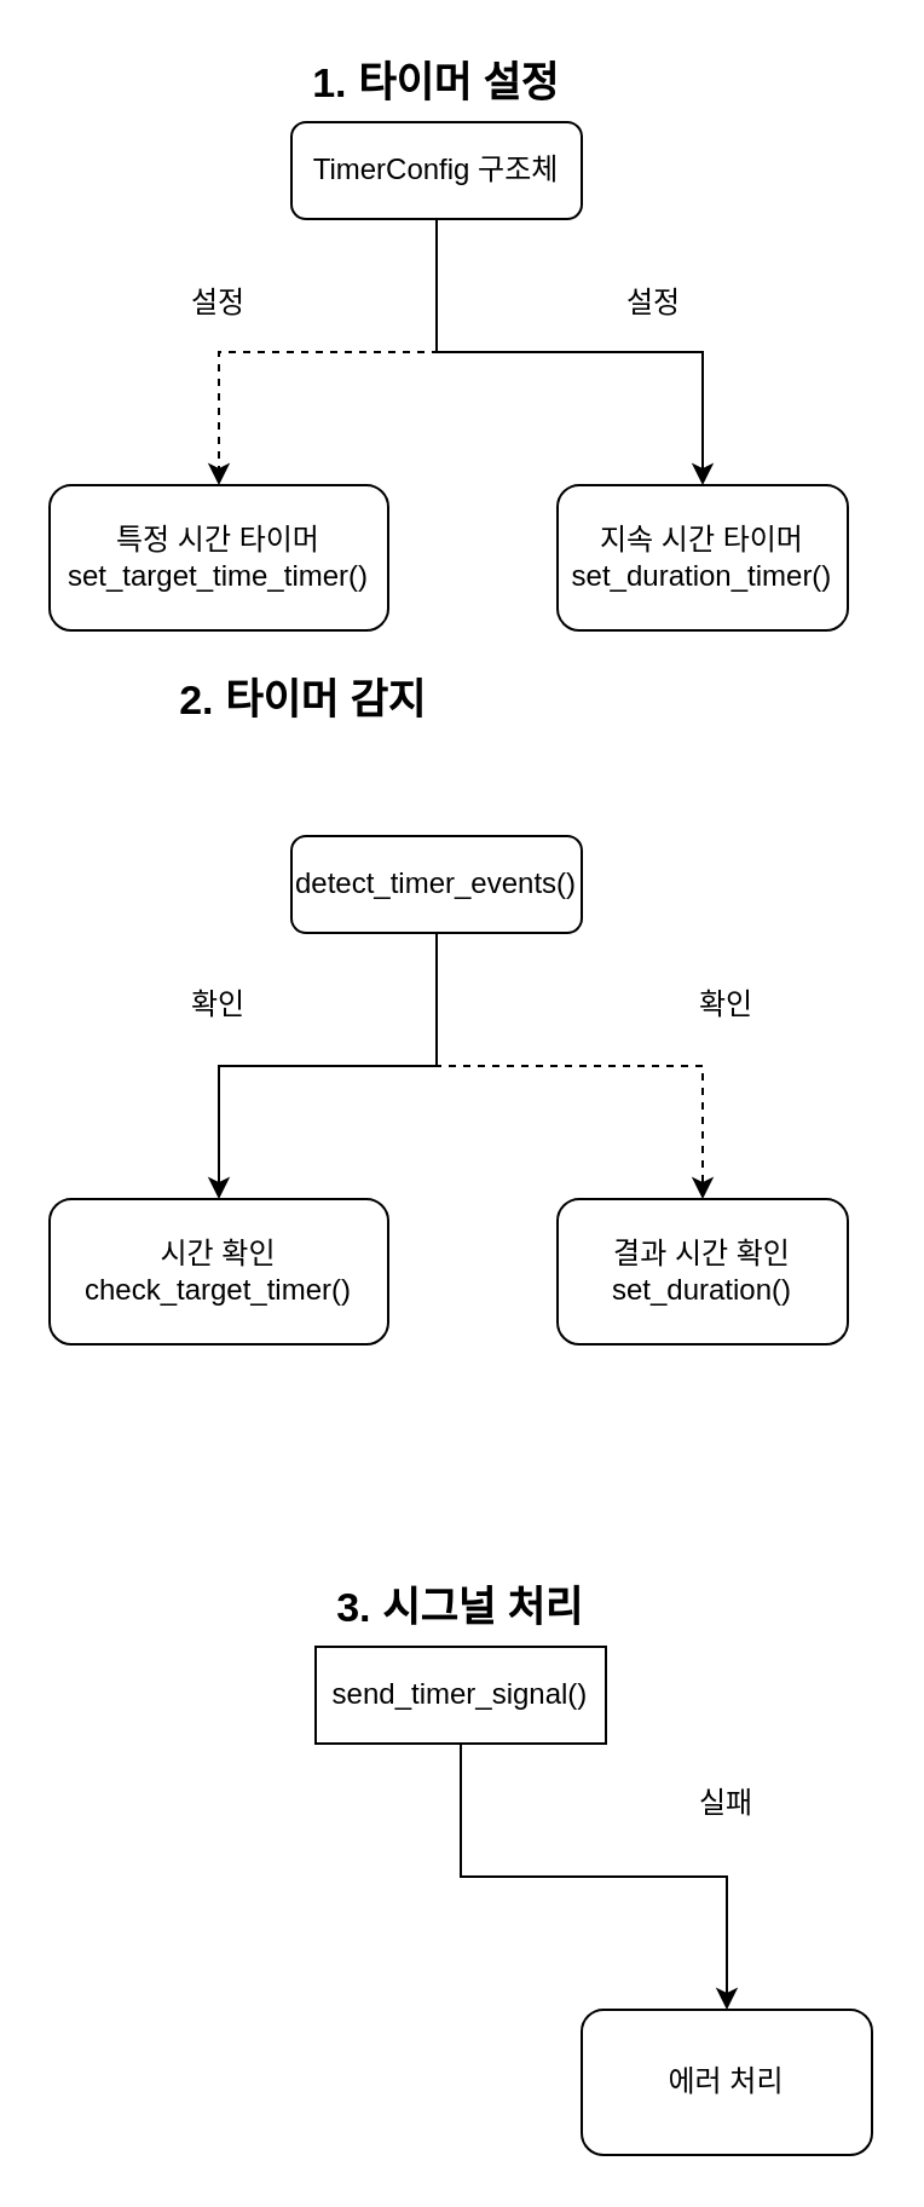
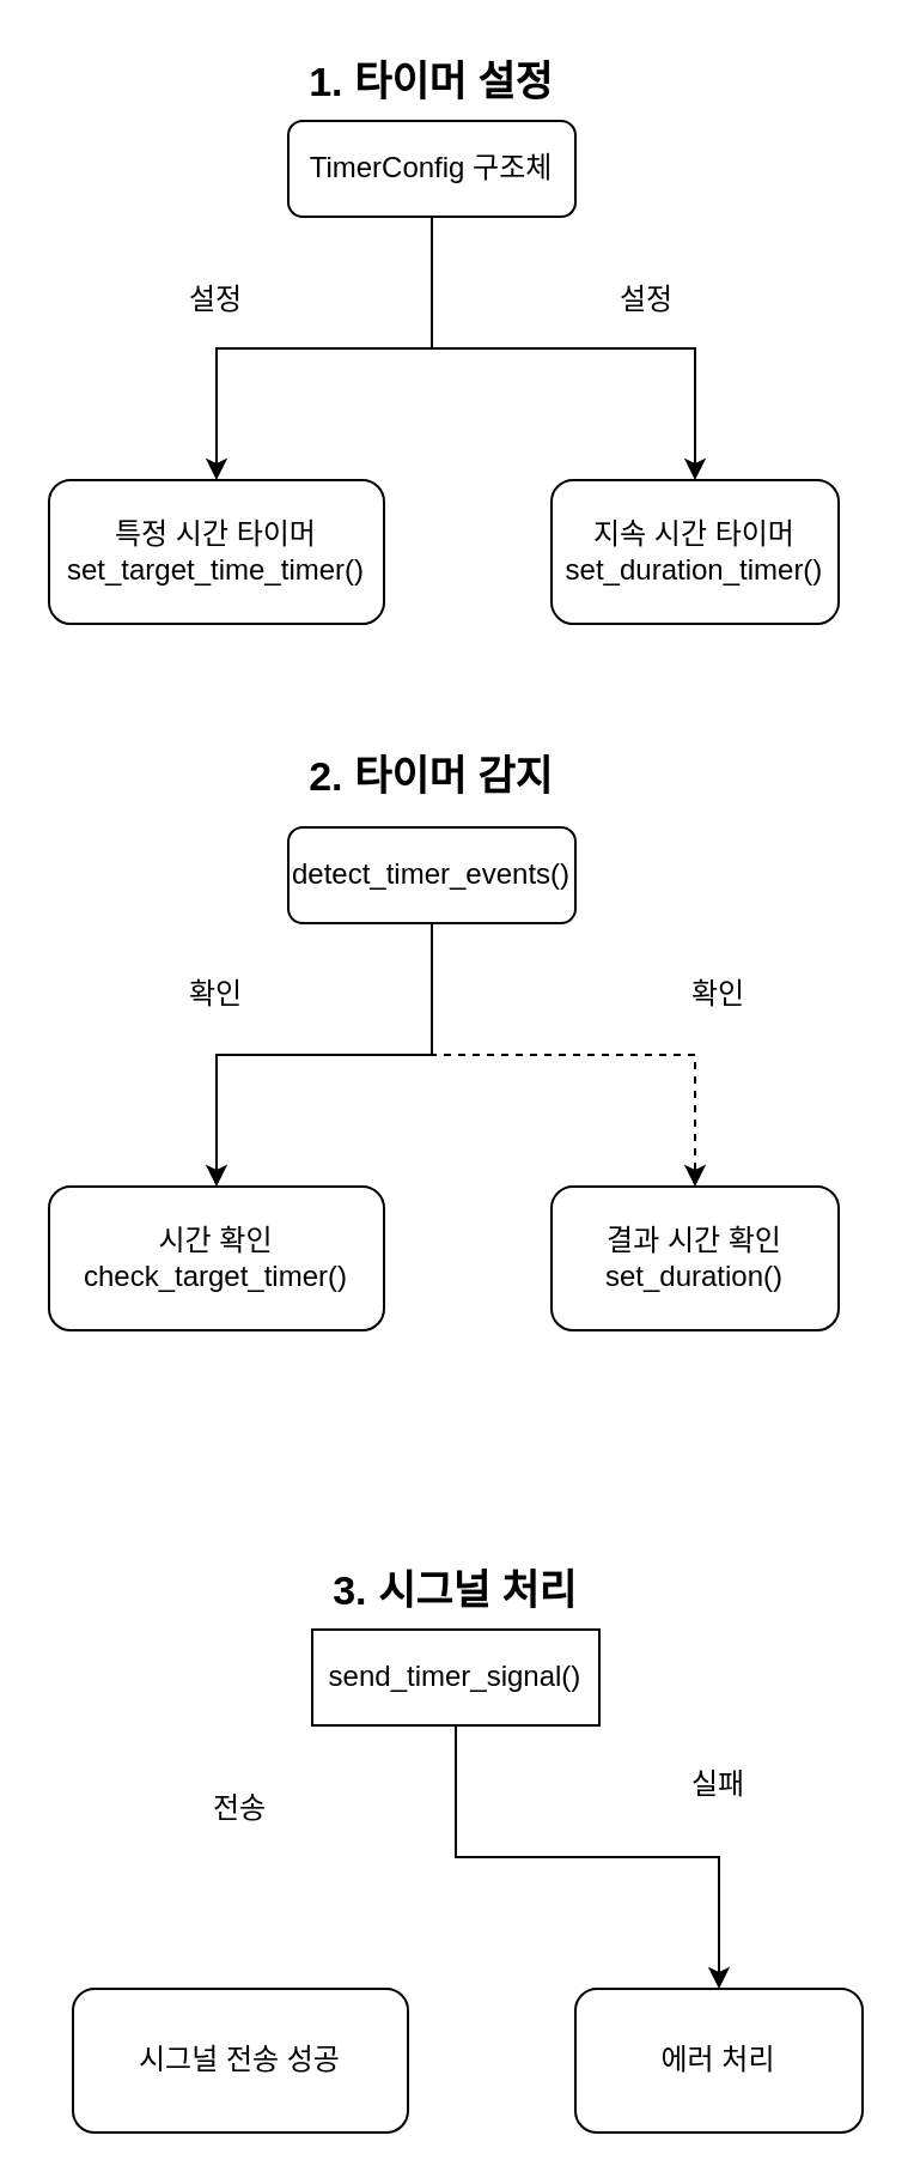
- <mxCell id="2" value="" style="edgeStyle=orthogonalEdgeStyle;rounded=0;orthogonalLoop=1;jettySize=auto;html=1;dashed=1;" parent="1" source="4" target="5" edge="1"><mxGeometry relative="1" as="geometry" /></mxCell>
+ <mxCell id="2" value="" style="edgeStyle=orthogonalEdgeStyle;rounded=0;orthogonalLoop=1;jettySize=auto;html=1;" parent="1" source="4" target="5" edge="1"><mxGeometry relative="1" as="geometry" /></mxCell>
- <mxCell id="23" value="&lt;b&gt;&lt;font style=&quot;font-size: 17px;&quot;&gt;2. 타이머 감지&lt;/font&gt;&lt;/b&gt;" style="text;html=1;align=center;verticalAlign=middle;whiteSpace=wrap;rounded=0;" vertex="1" parent="1"><mxGeometry x="65" y="275" width="120" height="30" as="geometry" /></mxCell>
+ <mxCell id="23" value="&lt;b&gt;&lt;font style=&quot;font-size: 17px;&quot;&gt;2. 타이머 감지&lt;/font&gt;&lt;/b&gt;" style="text;html=1;align=center;verticalAlign=middle;whiteSpace=wrap;rounded=0;" vertex="1" parent="1"><mxGeometry x="120" y="310" width="120" height="30" as="geometry" /></mxCell>
+ <mxCell id="20" value="전송" style="text;html=1;align=center;verticalAlign=middle;whiteSpace=wrap;rounded=0;" parent="1" vertex="1"><mxGeometry x="70" y="740" width="60" height="30" as="geometry" /></mxCell>
+ <mxCell id="14" value="&lt;div&gt;시그널 전송 성공&lt;/div&gt;" style="whiteSpace=wrap;html=1;rounded=1;glass=0;strokeWidth=1;shadow=0;" parent="1" vertex="1"><mxGeometry x="30" y="830" width="140" height="60" as="geometry" /></mxCell>
